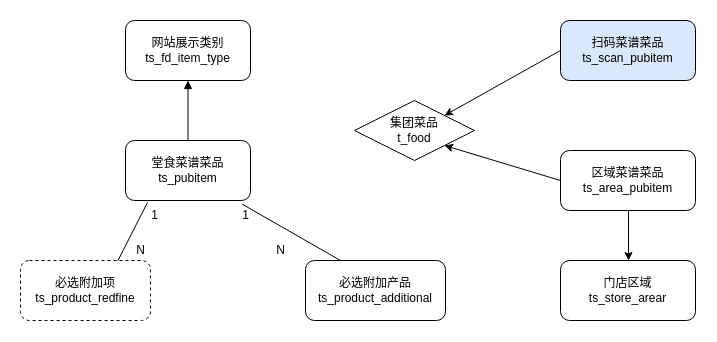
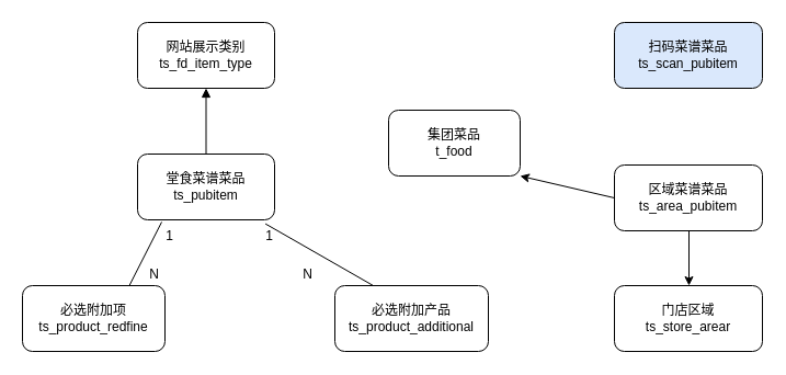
- <mxCell id="19" value="" style="endArrow=classic;html=1;entryX=1;entryY=0;entryDx=0;entryDy=0;exitX=0;exitY=0.5;exitDx=0;exitDy=0;" edge="1" parent="1" source="13" target="17"><mxGeometry width="50" height="50" relative="1" as="geometry"><mxPoint x="320" y="190" as="sourcePoint" /><mxPoint x="370" y="140" as="targetPoint" /></mxGeometry></mxCell>
- <mxCell id="17" value="集团菜品&lt;br&gt;t_food" style="rhombus;whiteSpace=wrap;html=1;" vertex="1" parent="1"><mxGeometry x="354" y="100" width="120" height="60" as="geometry" /></mxCell>
+ <mxCell id="17" value="集团菜品&lt;br&gt;t_food" style="rounded=1;whiteSpace=wrap;html=1;" vertex="1" parent="1"><mxGeometry x="354" y="100" width="120" height="60" as="geometry" /></mxCell>
- <mxCell id="6" value="必选附加项&lt;br&gt;ts_product_redfine" style="rounded=1;whiteSpace=wrap;html=1;dashed=1;" vertex="1" parent="1"><mxGeometry x="20" y="260" width="130" height="60" as="geometry" /></mxCell>
+ <mxCell id="6" value="必选附加项&lt;br&gt;ts_product_redfine" style="rounded=1;whiteSpace=wrap;html=1;" vertex="1" parent="1"><mxGeometry x="20" y="260" width="130" height="60" as="geometry" /></mxCell>
